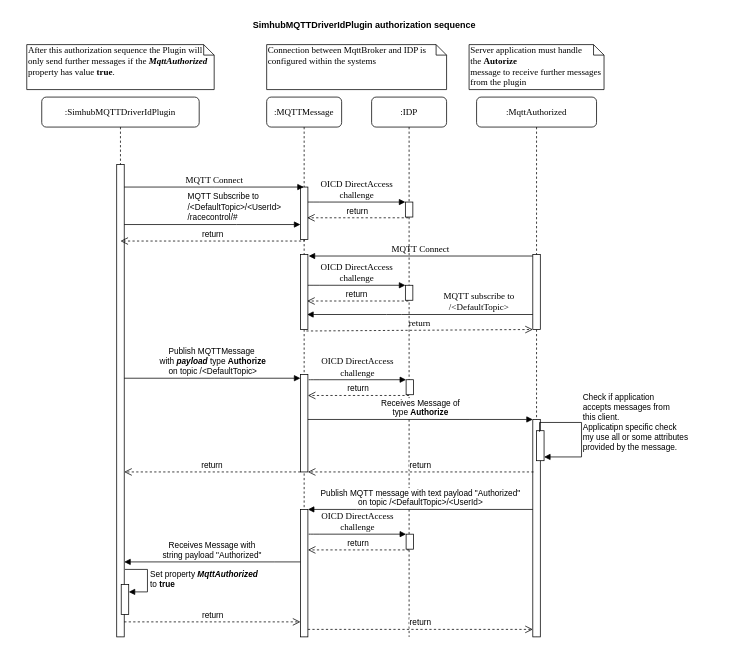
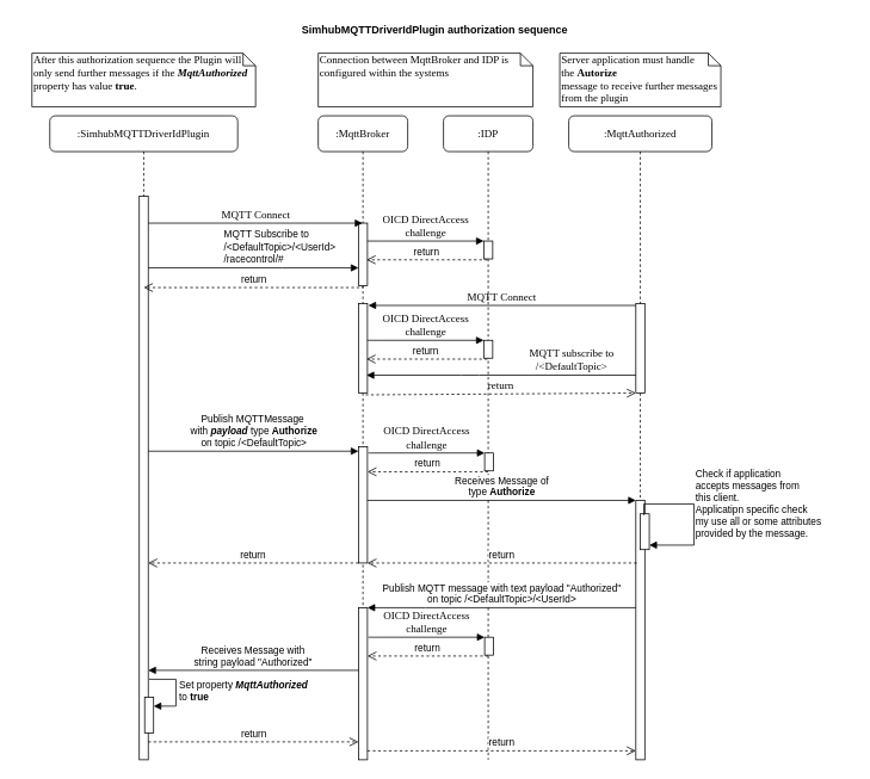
- <mxCell id="2" value=":MQTTMessage" style="shape=umlLifeline;perimeter=lifelinePerimeter;whiteSpace=wrap;html=1;container=1;collapsible=0;recursiveResize=0;outlineConnect=0;rounded=1;shadow=0;comic=0;labelBackgroundColor=none;strokeWidth=1;fontFamily=Verdana;fontSize=12;align=center;" parent="1" vertex="1"><mxGeometry x="355" y="129" width="100" height="720" as="geometry" /></mxCell>
+ <mxCell id="2" value=":MqttBroker" style="shape=umlLifeline;perimeter=lifelinePerimeter;whiteSpace=wrap;html=1;container=1;collapsible=0;recursiveResize=0;outlineConnect=0;rounded=1;shadow=0;comic=0;labelBackgroundColor=none;strokeWidth=1;fontFamily=Verdana;fontSize=12;align=center;" parent="1" vertex="1"><mxGeometry x="355" y="129" width="100" height="720" as="geometry" /></mxCell>
